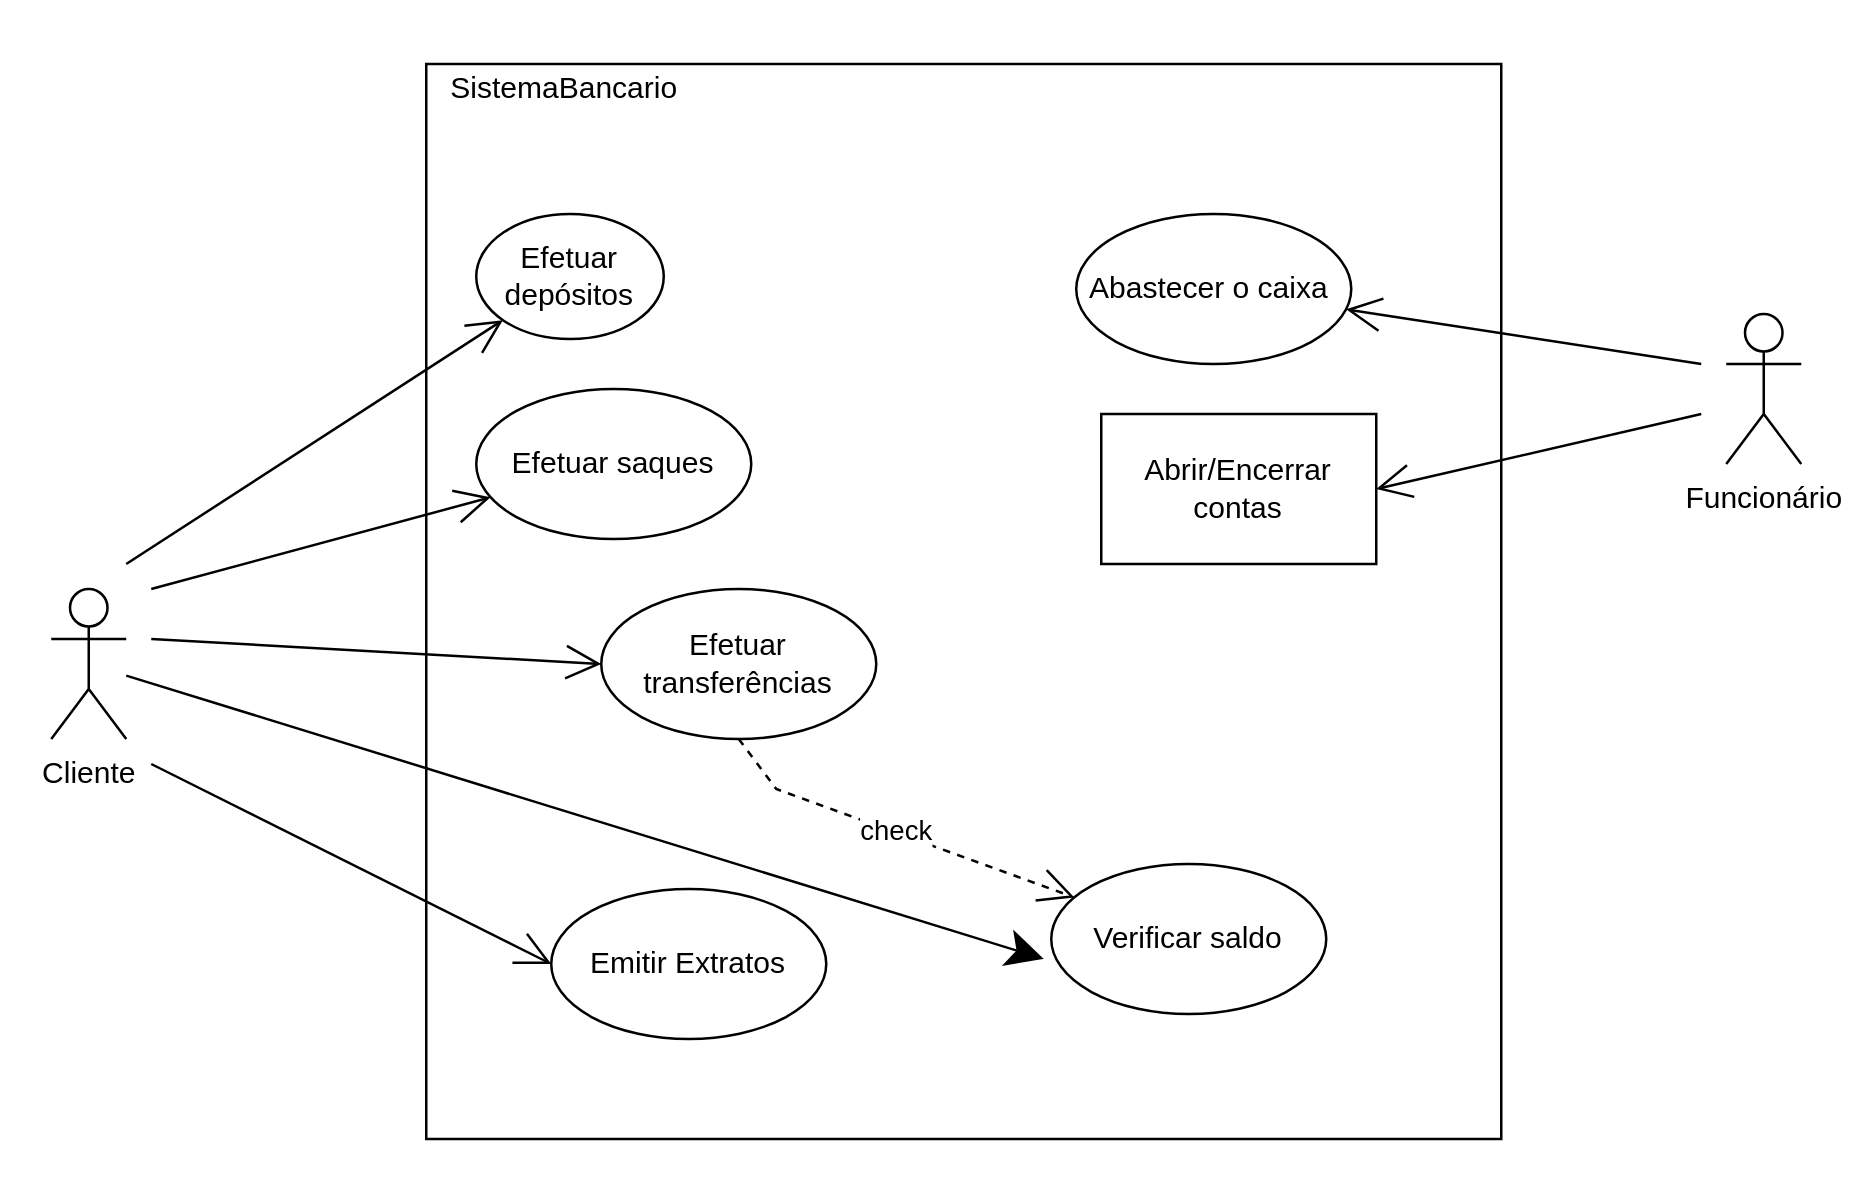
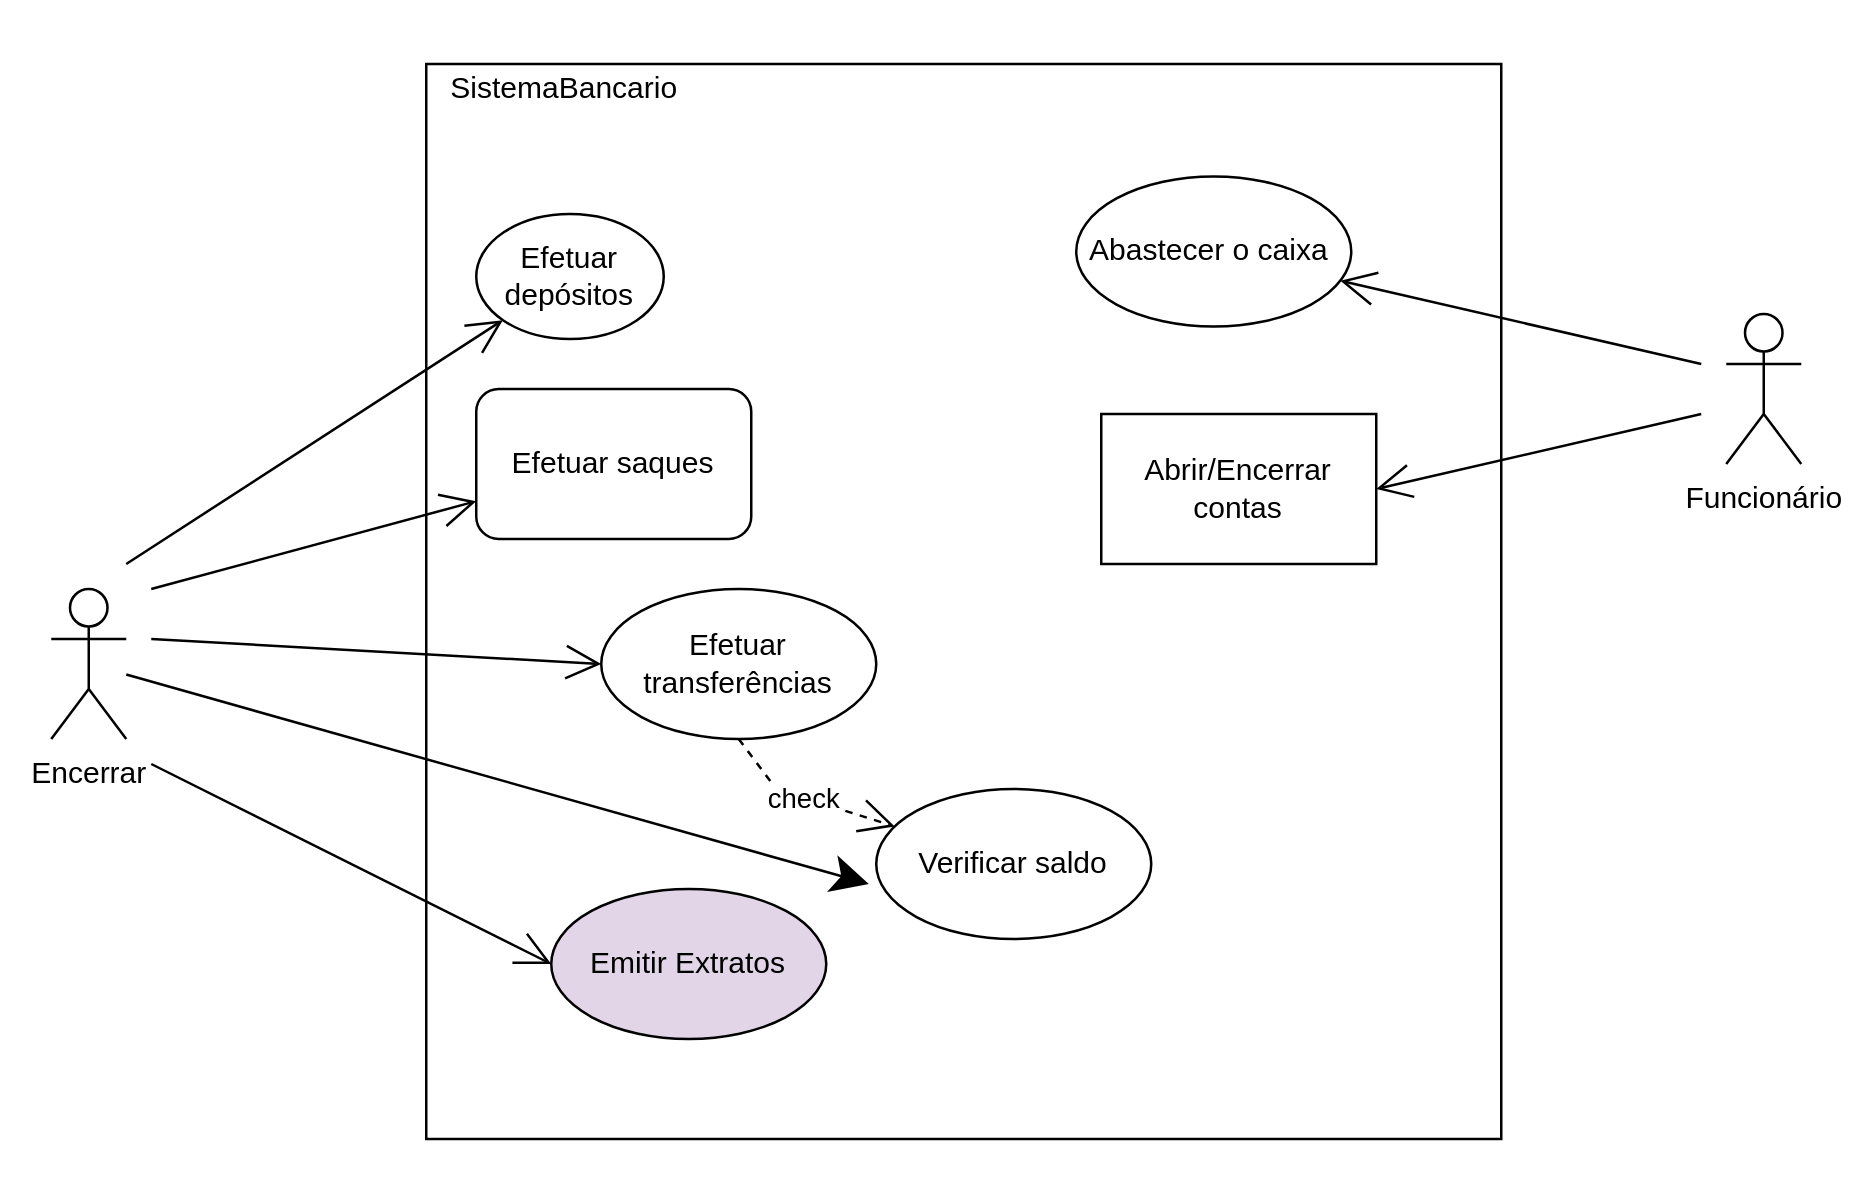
- <mxCell id="9" value="Abastecer o caixa&amp;nbsp;" style="ellipse;whiteSpace=wrap;html=1;" vertex="1" parent="1"><mxGeometry x="430" y="85" width="110" height="60" as="geometry" /></mxCell>
+ <mxCell id="9" value="Abastecer o caixa&amp;nbsp;" style="ellipse;whiteSpace=wrap;html=1;" vertex="1" parent="1"><mxGeometry x="430" y="70" width="110" height="60" as="geometry" /></mxCell>
- <mxCell id="8" value="Efetuar saques" style="ellipse;whiteSpace=wrap;html=1;" vertex="1" parent="1"><mxGeometry x="190" y="155" width="110" height="60" as="geometry" /></mxCell>
+ <mxCell id="8" value="Efetuar saques" style="whiteSpace=wrap;html=1;rounded=1;" vertex="1" parent="1"><mxGeometry x="190" y="155" width="110" height="60" as="geometry" /></mxCell>
- <mxCell id="3" value="Cliente&lt;br&gt;" style="shape=umlActor;verticalLabelPosition=bottom;verticalAlign=top;html=1;" vertex="1" parent="1"><mxGeometry x="20" y="235" width="30" height="60" as="geometry" /></mxCell>
+ <mxCell id="3" value="Encerrar&lt;br&gt;" style="shape=umlActor;verticalLabelPosition=bottom;verticalAlign=top;html=1;" vertex="1" parent="1"><mxGeometry x="20" y="235" width="30" height="60" as="geometry" /></mxCell>
- <mxCell id="7" value="Verificar saldo" style="ellipse;whiteSpace=wrap;html=1;" vertex="1" parent="1"><mxGeometry x="420" y="345" width="110" height="60" as="geometry" /></mxCell>
+ <mxCell id="7" value="Verificar saldo" style="ellipse;whiteSpace=wrap;html=1;" vertex="1" parent="1"><mxGeometry x="350" y="315" width="110" height="60" as="geometry" /></mxCell>
- <mxCell id="19" value="Emitir Extratos" style="ellipse;whiteSpace=wrap;html=1;" vertex="1" parent="1"><mxGeometry x="220" y="355" width="110" height="60" as="geometry" /></mxCell>
+ <mxCell id="19" value="Emitir Extratos" style="ellipse;whiteSpace=wrap;html=1;fillColor=#e1d5e7;" vertex="1" parent="1"><mxGeometry x="220" y="355" width="110" height="60" as="geometry" /></mxCell>
